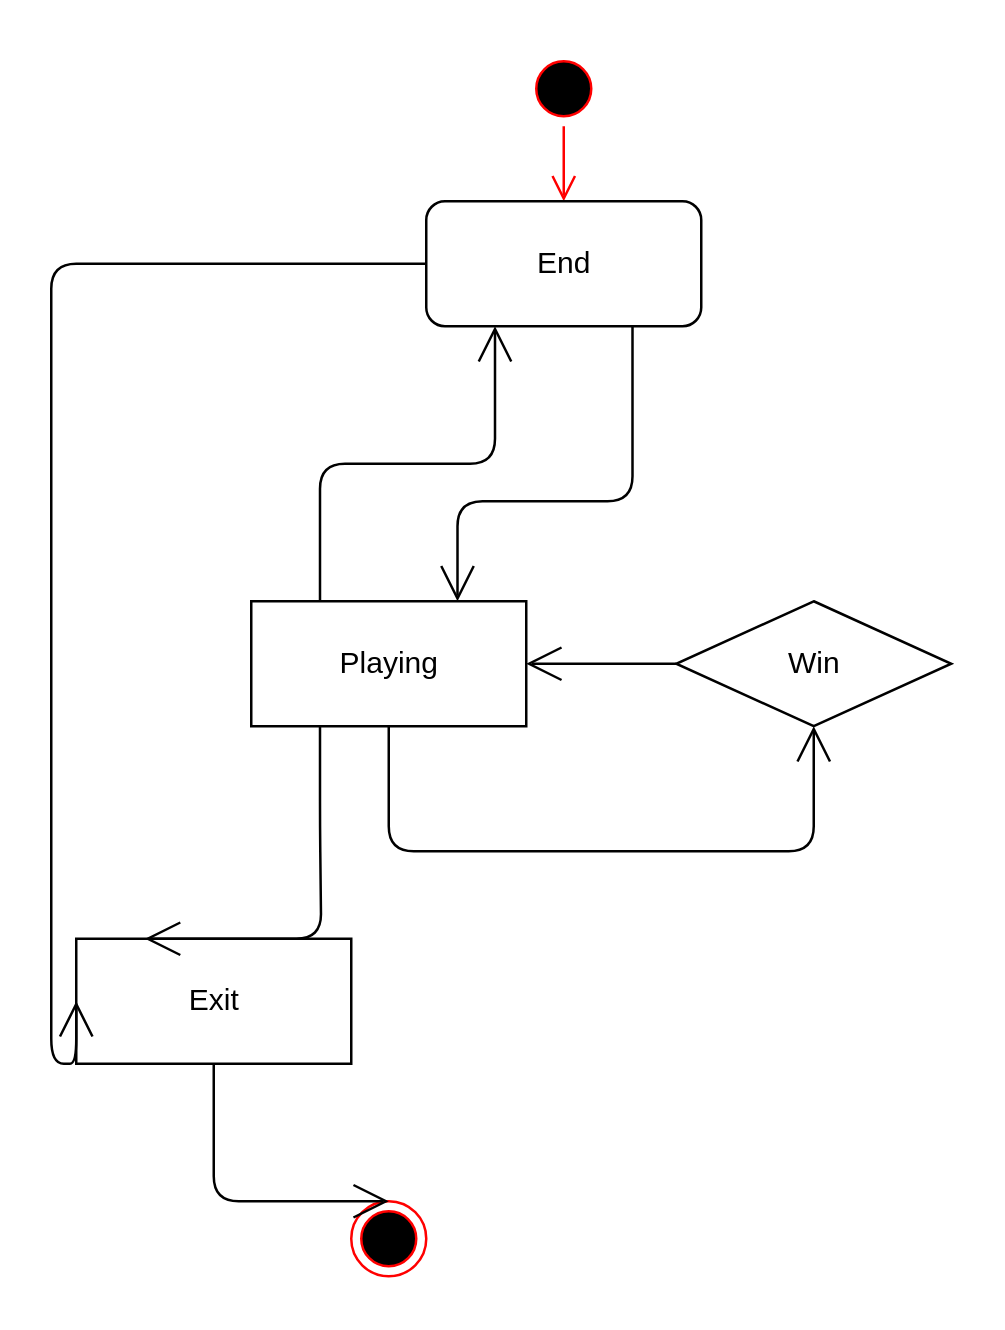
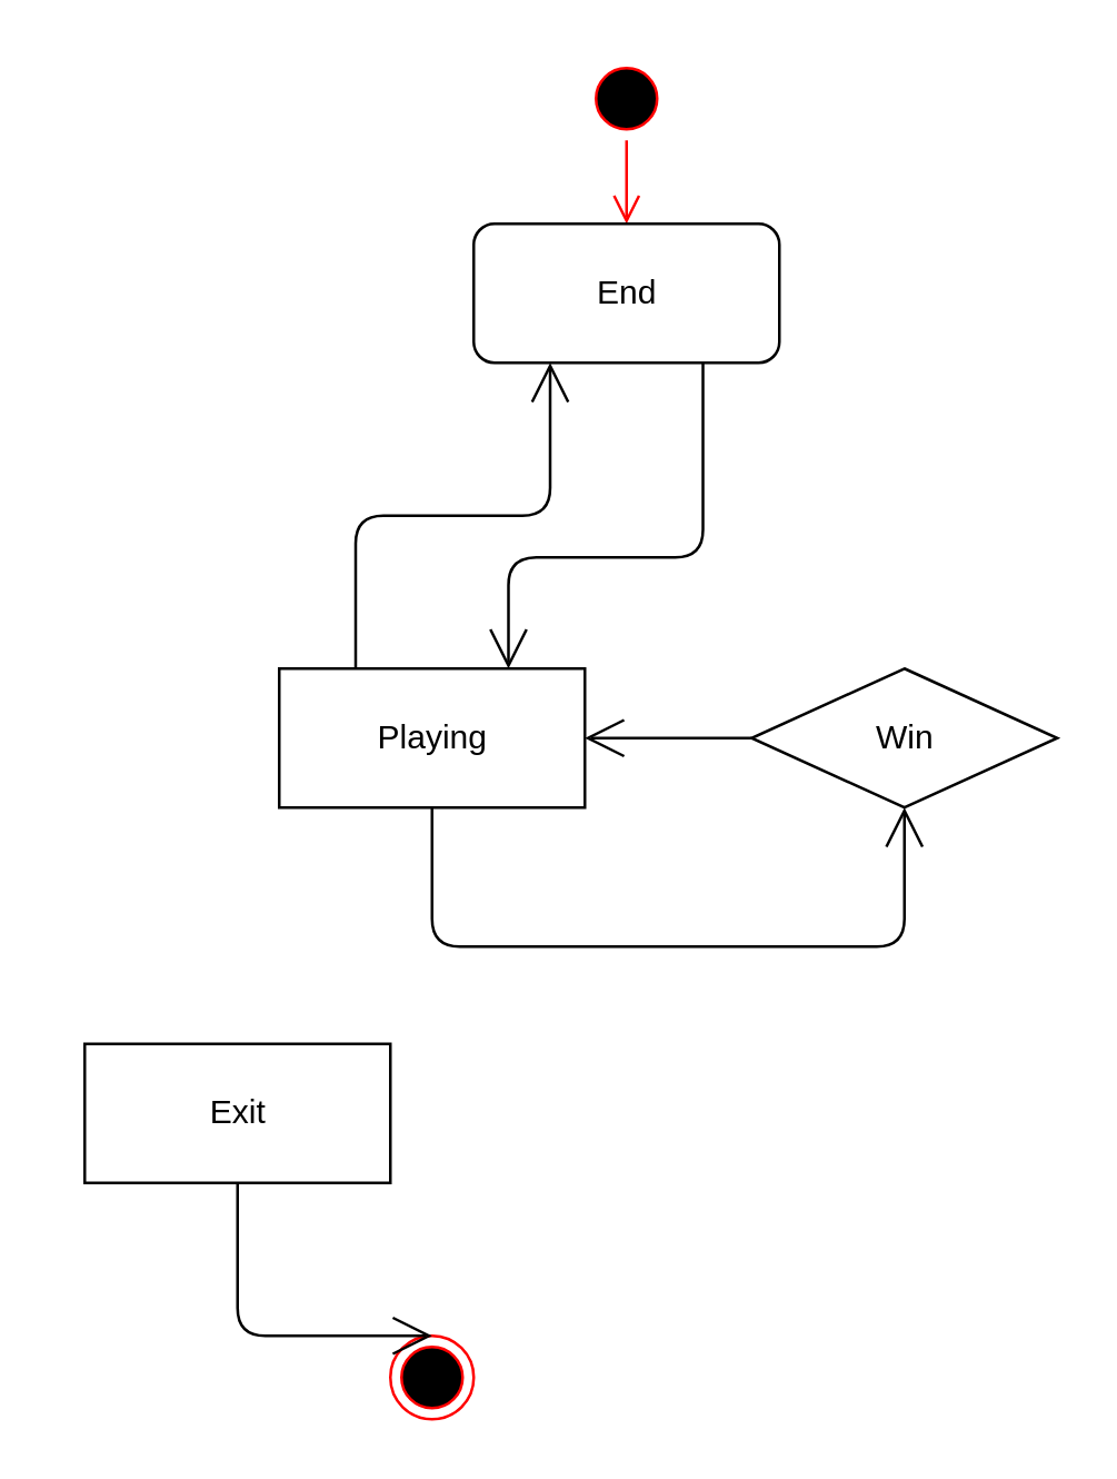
- <mxCell id="13" value="" style="endArrow=open;endFill=1;endSize=12;html=1;exitX=0;exitY=0.5;exitDx=0;exitDy=0;entryX=0;entryY=0.5;entryDx=0;entryDy=0;edgeStyle=orthogonalEdgeStyle;" edge="1" parent="1" source="8" target="11"><mxGeometry width="160" relative="1" as="geometry"><mxPoint x="50" y="180" as="sourcePoint" /><mxPoint x="-20" y="290" as="targetPoint" /><Array as="points"><mxPoint x="20" y="105" /><mxPoint x="20" y="425" /></Array></mxGeometry></mxCell>
- <mxCell id="12" value="" style="endArrow=open;endFill=1;endSize=12;html=1;exitX=0.25;exitY=1;exitDx=0;exitDy=0;entryX=0.25;entryY=0;entryDx=0;entryDy=0;edgeStyle=orthogonalEdgeStyle;" edge="1" parent="1" source="4" target="11"><mxGeometry width="160" relative="1" as="geometry"><mxPoint x="130" y="465" as="sourcePoint" /><mxPoint x="60" y="575" as="targetPoint" /><Array as="points"><mxPoint x="128" y="330" /><mxPoint x="128" y="330" /></Array></mxGeometry></mxCell>
